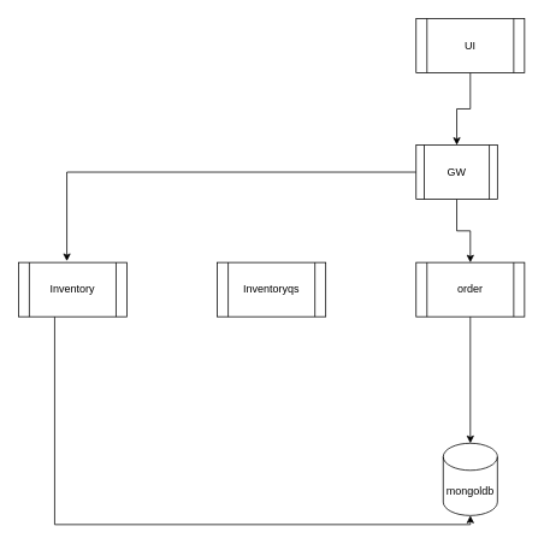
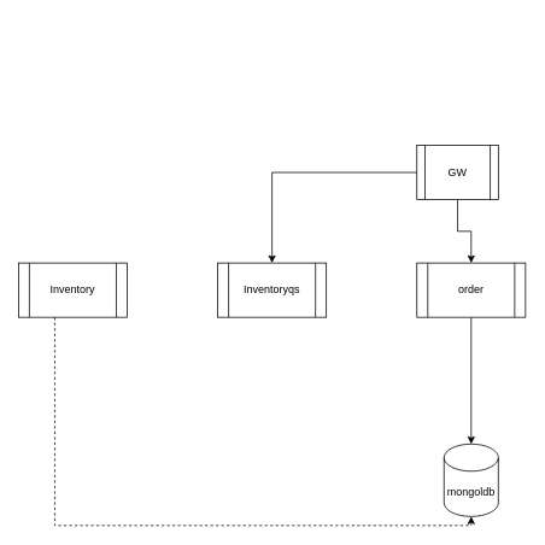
- <mxCell id="3" value="UI" style="shape=process;whiteSpace=wrap;html=1;backgroundOutline=1;" parent="1" vertex="1"><mxGeometry x="460" y="20" width="120" height="60" as="geometry" /></mxCell>
- <mxCell id="2" value="" style="edgeStyle=orthogonalEdgeStyle;rounded=0;orthogonalLoop=1;jettySize=auto;html=1;" parent="1" source="3" target="7" edge="1"><mxGeometry relative="1" as="geometry" /></mxCell>
- <mxCell id="4" style="edgeStyle=orthogonalEdgeStyle;rounded=0;orthogonalLoop=1;jettySize=auto;html=1;entryX=0.446;entryY=-0.025;entryDx=0;entryDy=0;entryPerimeter=0;" parent="1" source="7" target="9" edge="1"><mxGeometry relative="1" as="geometry" /></mxCell>
+ <mxCell id="5" style="edgeStyle=orthogonalEdgeStyle;rounded=0;orthogonalLoop=1;jettySize=auto;html=1;entryX=0.5;entryY=0;entryDx=0;entryDy=0;" parent="1" source="7" target="11" edge="1"><mxGeometry relative="1" as="geometry" /></mxCell>
- <mxCell id="8" style="edgeStyle=orthogonalEdgeStyle;rounded=0;orthogonalLoop=1;jettySize=auto;html=1;entryX=0.5;entryY=1;entryDx=0;entryDy=0;entryPerimeter=0;" parent="1" source="9" target="10" edge="1"><mxGeometry relative="1" as="geometry"><mxPoint x="80" y="580" as="targetPoint" /><Array as="points"><mxPoint x="60" y="580" /><mxPoint x="520" y="580" /></Array></mxGeometry></mxCell>
+ <mxCell id="8" style="edgeStyle=orthogonalEdgeStyle;rounded=0;orthogonalLoop=1;jettySize=auto;html=1;entryX=0.5;entryY=1;entryDx=0;entryDy=0;entryPerimeter=0;dashed=1;" parent="1" source="9" target="10" edge="1"><mxGeometry relative="1" as="geometry"><mxPoint x="80" y="580" as="targetPoint" /><Array as="points"><mxPoint x="60" y="580" /><mxPoint x="520" y="580" /></Array></mxGeometry></mxCell>
